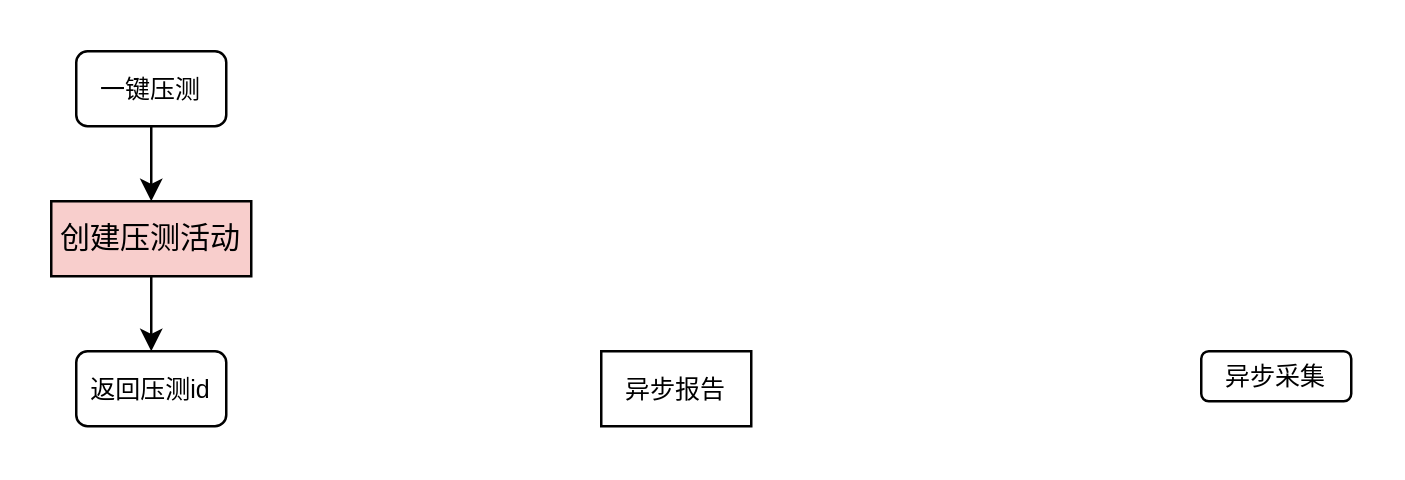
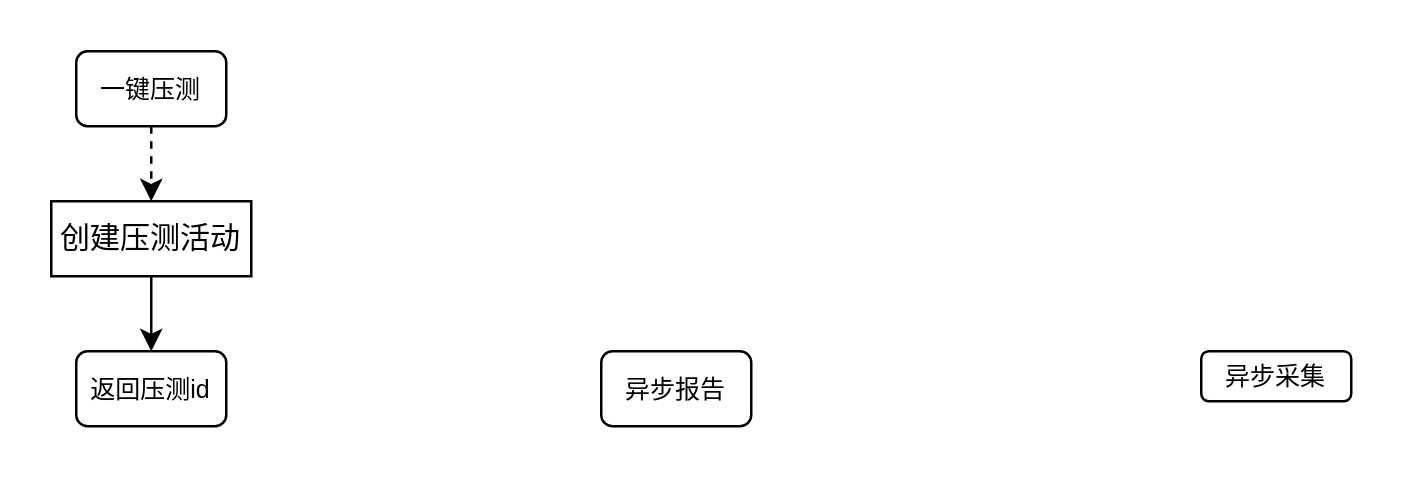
- <mxCell id="2" style="edgeStyle=orthogonalEdgeStyle;rounded=0;orthogonalLoop=1;jettySize=auto;html=1;exitX=0.5;exitY=1;exitDx=0;exitDy=0;entryX=0.5;entryY=0;entryDx=0;entryDy=0;" edge="1" parent="1" source="3" target="5"><mxGeometry relative="1" as="geometry" /></mxCell>
+ <mxCell id="2" style="edgeStyle=orthogonalEdgeStyle;rounded=0;orthogonalLoop=1;jettySize=auto;html=1;exitX=0.5;exitY=1;exitDx=0;exitDy=0;entryX=0.5;entryY=0;entryDx=0;entryDy=0;dashed=1;" edge="1" parent="1" source="3" target="5"><mxGeometry relative="1" as="geometry" /></mxCell>
- <mxCell id="5" value="创建压测活动" style="rounded=0;whiteSpace=wrap;html=1;fillColor=#f8cecc;" vertex="1" parent="1"><mxGeometry x="20" y="80" width="80" height="30" as="geometry" /></mxCell>
+ <mxCell id="5" value="创建压测活动" style="rounded=0;whiteSpace=wrap;html=1;" vertex="1" parent="1"><mxGeometry x="20" y="80" width="80" height="30" as="geometry" /></mxCell>
- <mxCell id="7" value="&lt;span style=&quot;font-size: 10px&quot;&gt;异步报告&lt;/span&gt;" style="whiteSpace=wrap;html=1;rounded=0;" vertex="1" parent="1"><mxGeometry x="240" y="140" width="60" height="30" as="geometry" /></mxCell>
+ <mxCell id="7" value="&lt;span style=&quot;font-size: 10px&quot;&gt;异步报告&lt;/span&gt;" style="rounded=1;whiteSpace=wrap;html=1;" vertex="1" parent="1"><mxGeometry x="240" y="140" width="60" height="30" as="geometry" /></mxCell>
